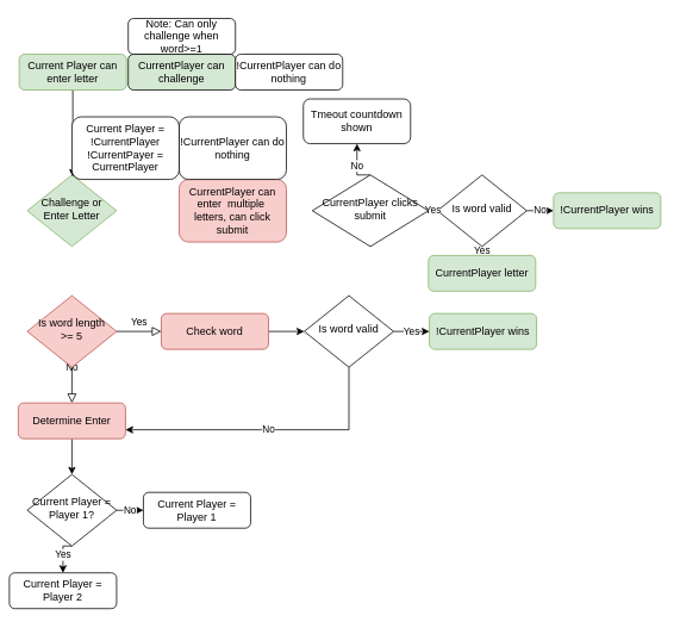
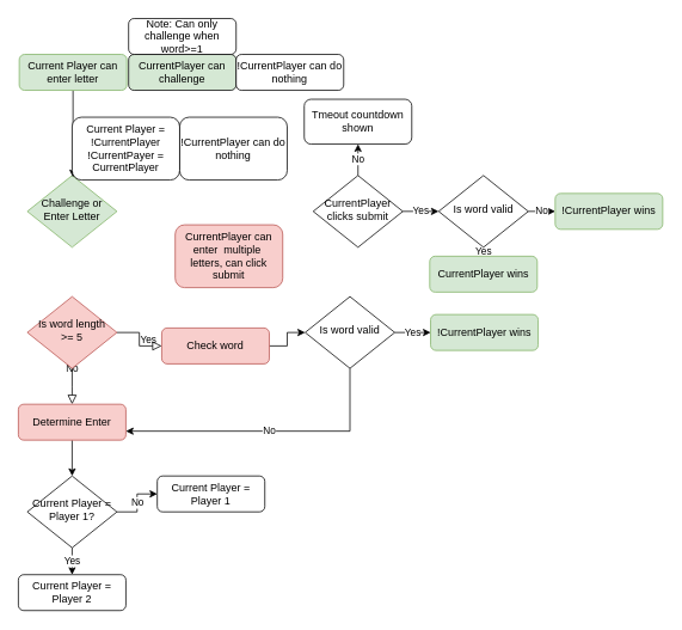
- <mxCell id="24" value="CurrentPlayer can enter&amp;nbsp; multiple&amp;nbsp;&lt;br&gt;letters, can click submit" style="rounded=1;whiteSpace=wrap;html=1;fontSize=12;glass=0;strokeWidth=1;shadow=0;fillColor=#f8cecc;strokeColor=#b85450;" parent="1" vertex="1"><mxGeometry x="200" y="200" width="120" height="70" as="geometry" /></mxCell>
+ <mxCell id="24" value="CurrentPlayer can enter&amp;nbsp; multiple&amp;nbsp;&lt;br&gt;letters, can click submit" style="rounded=1;whiteSpace=wrap;html=1;fontSize=12;glass=0;strokeWidth=1;shadow=0;fillColor=#f8cecc;strokeColor=#b85450;" parent="1" vertex="1"><mxGeometry x="195" y="250" width="120" height="70" as="geometry" /></mxCell>
- <mxCell id="35" value="CurrentPlayer clicks submit" style="rhombus;whiteSpace=wrap;html=1;shadow=0;fontFamily=Helvetica;fontSize=12;align=center;strokeWidth=1;spacing=6;spacingTop=-4;" parent="1" vertex="1"><mxGeometry x="349" y="195" width="130" height="80" as="geometry" /></mxCell>
+ <mxCell id="35" value="CurrentPlayer clicks submit" style="rhombus;whiteSpace=wrap;html=1;shadow=0;fontFamily=Helvetica;fontSize=12;align=center;strokeWidth=1;spacing=6;spacingTop=-4;" parent="1" vertex="1"><mxGeometry x="349" y="195" width="100" height="80" as="geometry" /></mxCell>
- <mxCell id="23" value="CurrentPlayer letter" style="rounded=1;whiteSpace=wrap;html=1;fontSize=12;glass=0;strokeWidth=1;shadow=0;fillColor=#d5e8d4;strokeColor=#82b366;" parent="1" vertex="1"><mxGeometry x="479" y="285" width="120" height="40" as="geometry" /></mxCell>
+ <mxCell id="23" value="CurrentPlayer wins" style="rounded=1;whiteSpace=wrap;html=1;fontSize=12;glass=0;strokeWidth=1;shadow=0;fillColor=#d5e8d4;strokeColor=#82b366;" parent="1" vertex="1"><mxGeometry x="479" y="285" width="120" height="40" as="geometry" /></mxCell>
- <mxCell id="6" value="Check word" style="rounded=1;whiteSpace=wrap;html=1;fontSize=12;glass=0;strokeWidth=1;shadow=0;fillColor=#f8cecc;strokeColor=#b85450;" parent="1" vertex="1"><mxGeometry x="180" y="350" width="120" height="40" as="geometry" /></mxCell>
+ <mxCell id="6" value="Check word" style="rounded=1;whiteSpace=wrap;html=1;fontSize=12;glass=0;strokeWidth=1;shadow=0;fillColor=#f8cecc;strokeColor=#b85450;" parent="1" vertex="1"><mxGeometry x="180" y="365" width="120" height="40" as="geometry" /></mxCell>
- <mxCell id="17" value="Current Player = Player 1" style="rounded=1;whiteSpace=wrap;html=1;fontSize=12;glass=0;strokeWidth=1;shadow=0;" parent="1" vertex="1"><mxGeometry x="160" y="550" width="120" height="40" as="geometry" /></mxCell>
+ <mxCell id="17" value="Current Player = Player 1" style="rounded=1;whiteSpace=wrap;html=1;fontSize=12;glass=0;strokeWidth=1;shadow=0;" parent="1" vertex="1"><mxGeometry x="175" y="530" width="120" height="40" as="geometry" /></mxCell>
- <mxCell id="16" value="Current Player = Player 2" style="rounded=1;whiteSpace=wrap;html=1;fontSize=12;glass=0;strokeWidth=1;shadow=0;" parent="1" vertex="1"><mxGeometry x="10" y="640" width="120" height="40" as="geometry" /></mxCell>
+ <mxCell id="16" value="Current Player = Player 2" style="rounded=1;whiteSpace=wrap;html=1;fontSize=12;glass=0;strokeWidth=1;shadow=0;" parent="1" vertex="1"><mxGeometry x="20" y="640" width="120" height="40" as="geometry" /></mxCell>
